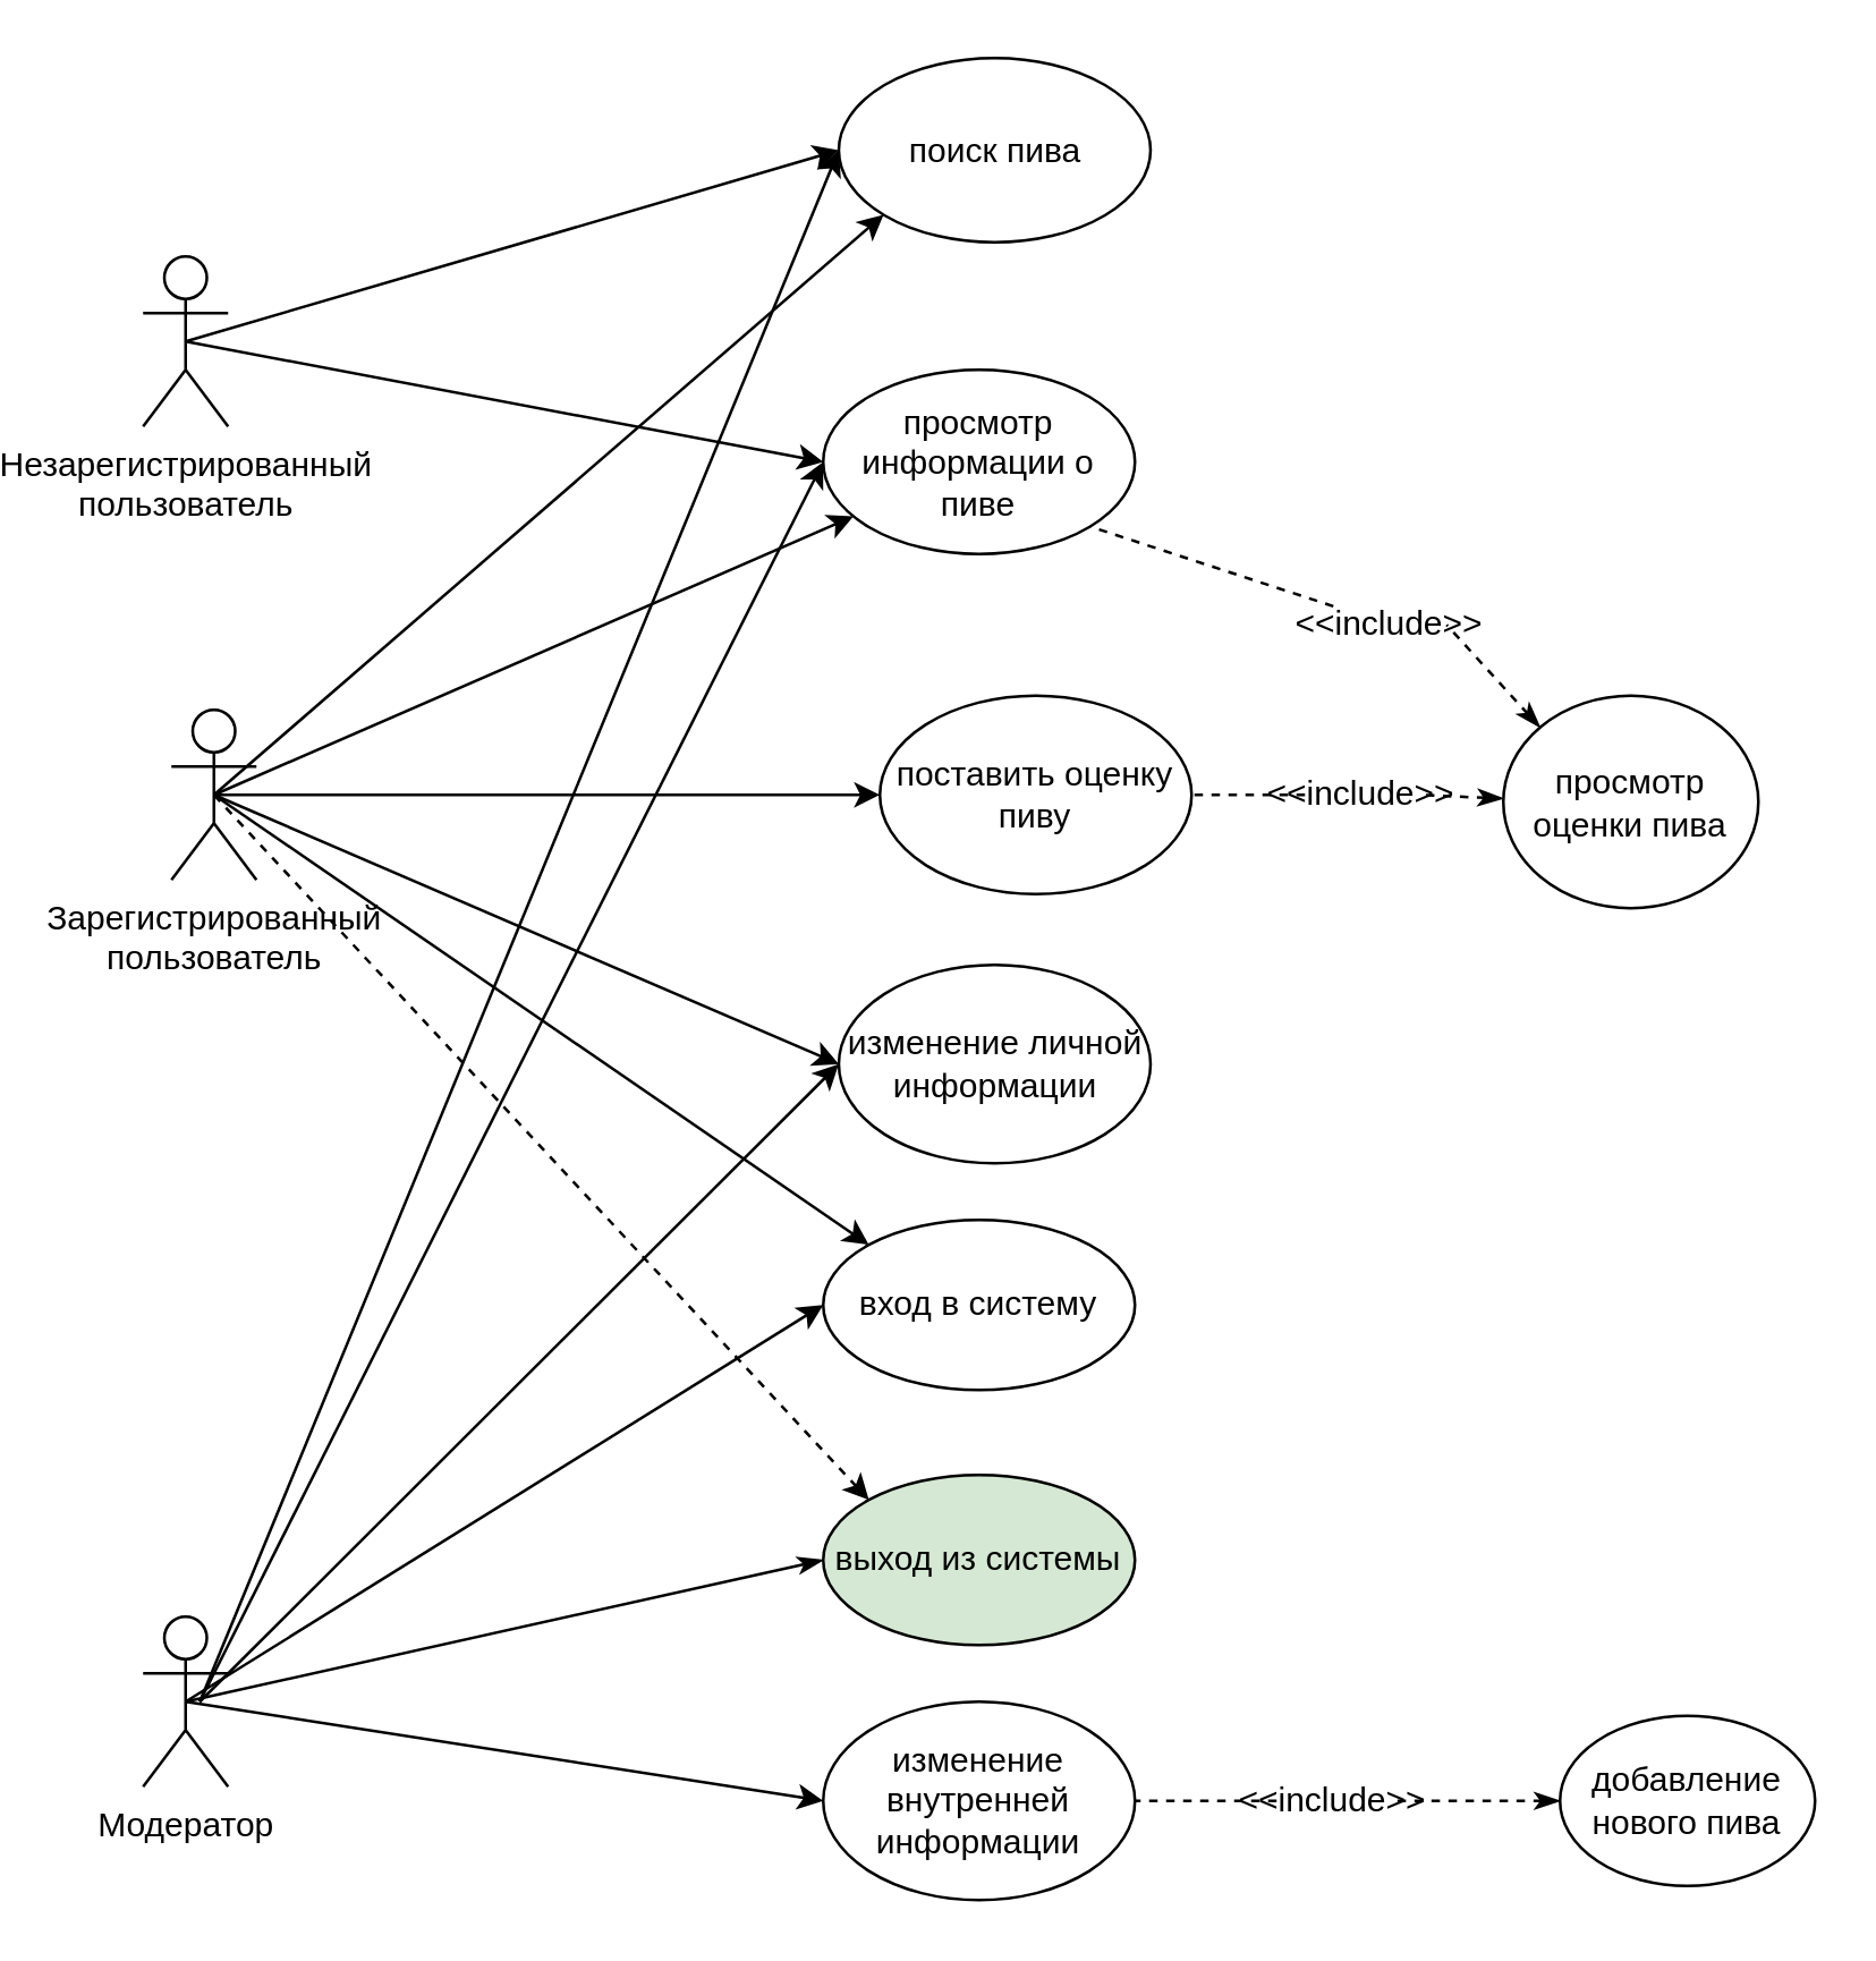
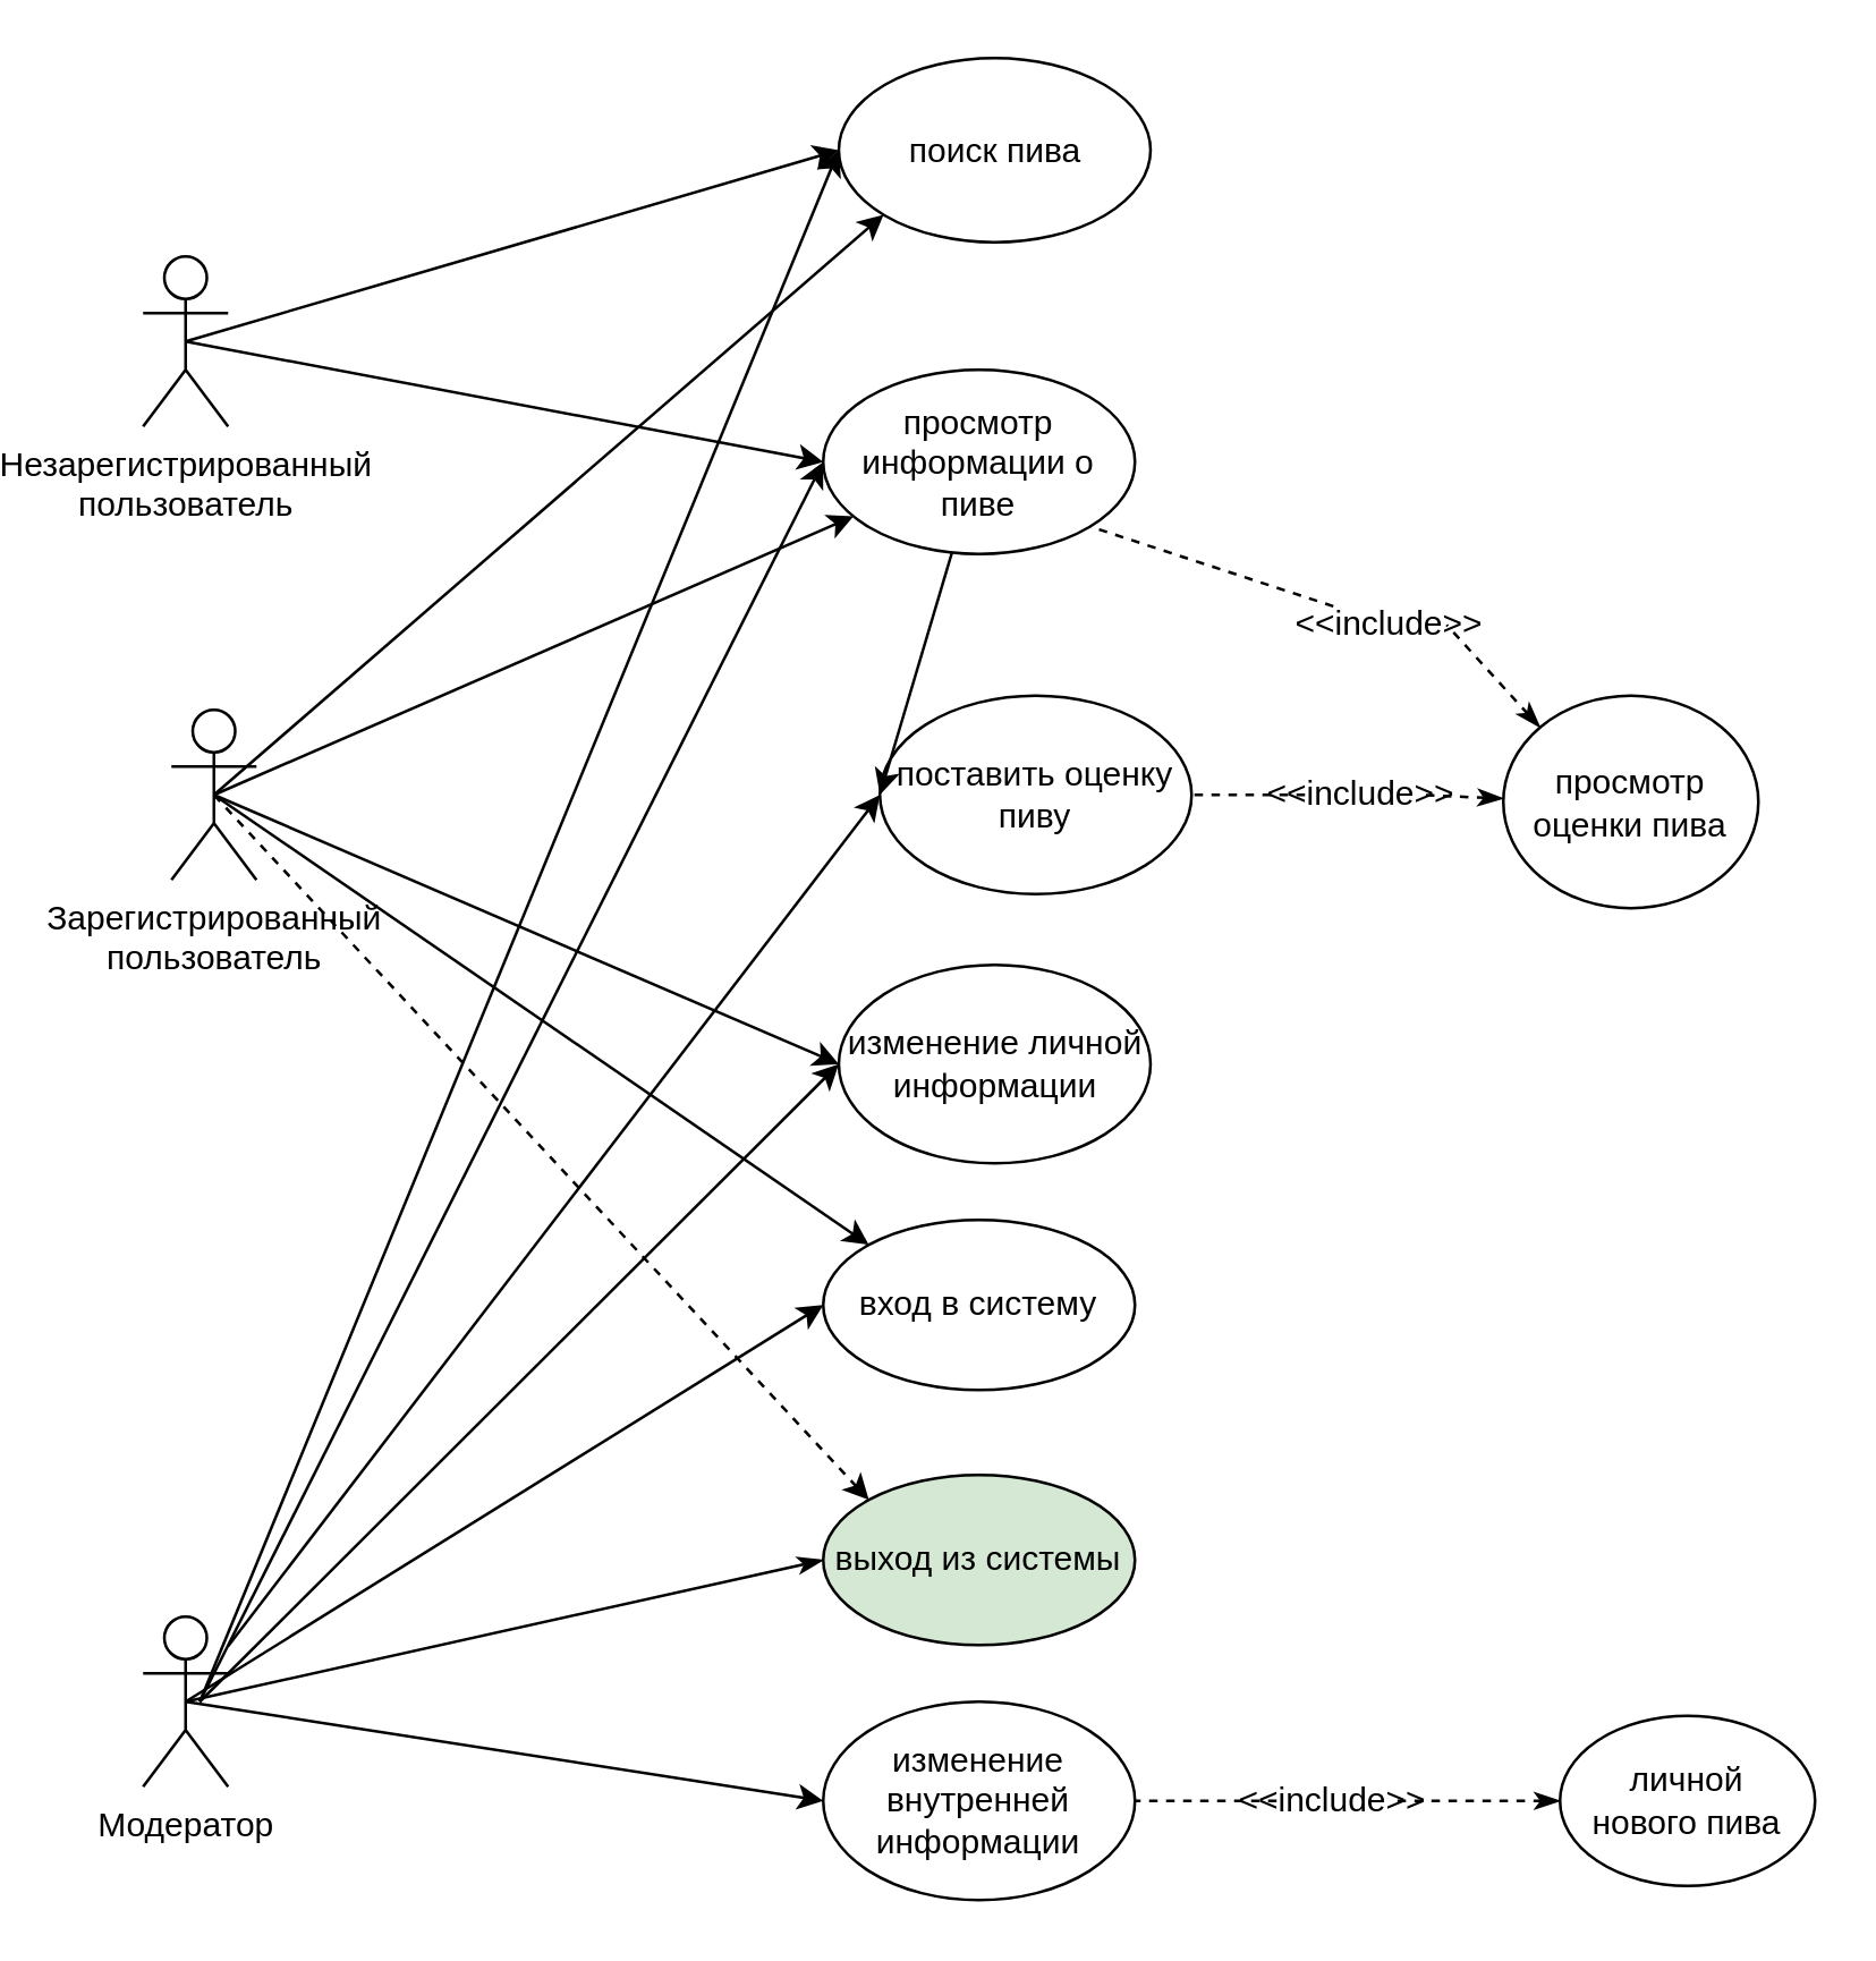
- <mxCell id="29" style="rounded=0;orthogonalLoop=1;jettySize=auto;html=1;endArrow=none;endFill=0;entryX=0.5;entryY=0.5;entryDx=0;entryDy=0;entryPerimeter=0;exitX=0;exitY=0.5;exitDx=0;exitDy=0;startArrow=classic;startFill=1;" parent="1" source="19" target="6" edge="1"><mxGeometry relative="1" as="geometry"><mxPoint x="75" y="310" as="targetPoint" /><mxPoint x="290" y="245" as="sourcePoint" /></mxGeometry></mxCell>
+ <mxCell id="29" style="rounded=0;orthogonalLoop=1;jettySize=auto;html=1;endArrow=none;endFill=0;exitX=0;exitY=0.5;exitDx=0;exitDy=0;startArrow=classic;startFill=1;" parent="1" source="19" target="17" edge="1"><mxGeometry relative="1" as="geometry"><mxPoint x="75" y="310" as="targetPoint" /><mxPoint x="290" y="245" as="sourcePoint" /></mxGeometry></mxCell>
+ <mxCell id="18" style="edgeStyle=none;rounded=0;orthogonalLoop=1;jettySize=auto;html=1;exitX=0;exitY=0.5;exitDx=0;exitDy=0;startArrow=classic;startFill=1;endArrow=none;endFill=0;" edge="1" parent="1" source="19" target="4"><mxGeometry relative="1" as="geometry" /></mxCell>
- <mxCell id="25" value="добавление&lt;br&gt;нового пива" style="ellipse;whiteSpace=wrap;html=1;" parent="1" vertex="1"><mxGeometry x="520" y="605" width="90" height="60" as="geometry" /></mxCell>
+ <mxCell id="25" value="личной&lt;br&gt;нового пива" style="ellipse;whiteSpace=wrap;html=1;" parent="1" vertex="1"><mxGeometry x="520" y="605" width="90" height="60" as="geometry" /></mxCell>
